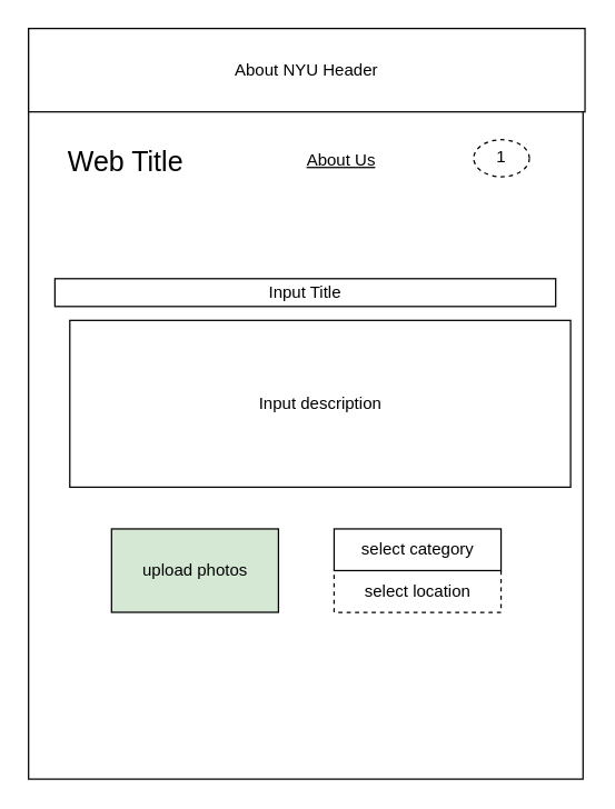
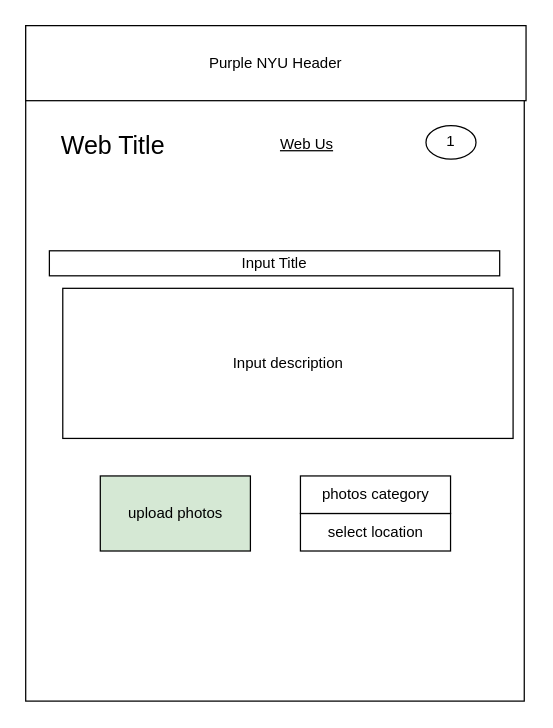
- <mxCell id="8" value="About NYU Header" style="rounded=0;whiteSpace=wrap;html=1;" vertex="1" parent="1"><mxGeometry x="20" y="20" width="400" height="60" as="geometry" /></mxCell>
+ <mxCell id="8" value="Purple NYU Header" style="rounded=0;whiteSpace=wrap;html=1;" vertex="1" parent="1"><mxGeometry x="20" y="20" width="400" height="60" as="geometry" /></mxCell>
- <mxCell id="11" value="1" style="ellipse;whiteSpace=wrap;html=1;dashed=1;" vertex="1" parent="1"><mxGeometry x="340" y="100" width="40" height="26.67" as="geometry" /></mxCell>
+ <mxCell id="11" value="1" style="ellipse;whiteSpace=wrap;html=1;" vertex="1" parent="1"><mxGeometry x="340" y="100" width="40" height="26.67" as="geometry" /></mxCell>
- <mxCell id="10" value="&lt;u&gt;About Us&lt;/u&gt;" style="text;html=1;strokeColor=none;fillColor=none;align=center;verticalAlign=middle;whiteSpace=wrap;rounded=0;fontSize=12;" vertex="1" parent="1"><mxGeometry x="215" y="100" width="60" height="30" as="geometry" /></mxCell>
+ <mxCell id="10" value="&lt;u&gt;Web Us&lt;/u&gt;" style="text;html=1;strokeColor=none;fillColor=none;align=center;verticalAlign=middle;whiteSpace=wrap;rounded=0;fontSize=12;" vertex="1" parent="1"><mxGeometry x="215" y="100" width="60" height="30" as="geometry" /></mxCell>
- <mxCell id="7" value="select category" style="rounded=0;whiteSpace=wrap;html=1;" parent="1" vertex="1"><mxGeometry x="239.64" y="380" width="120" height="30" as="geometry" /></mxCell>
+ <mxCell id="7" value="photos category" style="rounded=0;whiteSpace=wrap;html=1;" parent="1" vertex="1"><mxGeometry x="239.64" y="380" width="120" height="30" as="geometry" /></mxCell>
- <mxCell id="6" value="select location" style="rounded=0;whiteSpace=wrap;html=1;dashed=1;" parent="1" vertex="1"><mxGeometry x="239.64" y="410" width="120" height="30" as="geometry" /></mxCell>
+ <mxCell id="6" value="select location" style="rounded=0;whiteSpace=wrap;html=1;" parent="1" vertex="1"><mxGeometry x="239.64" y="410" width="120" height="30" as="geometry" /></mxCell>
